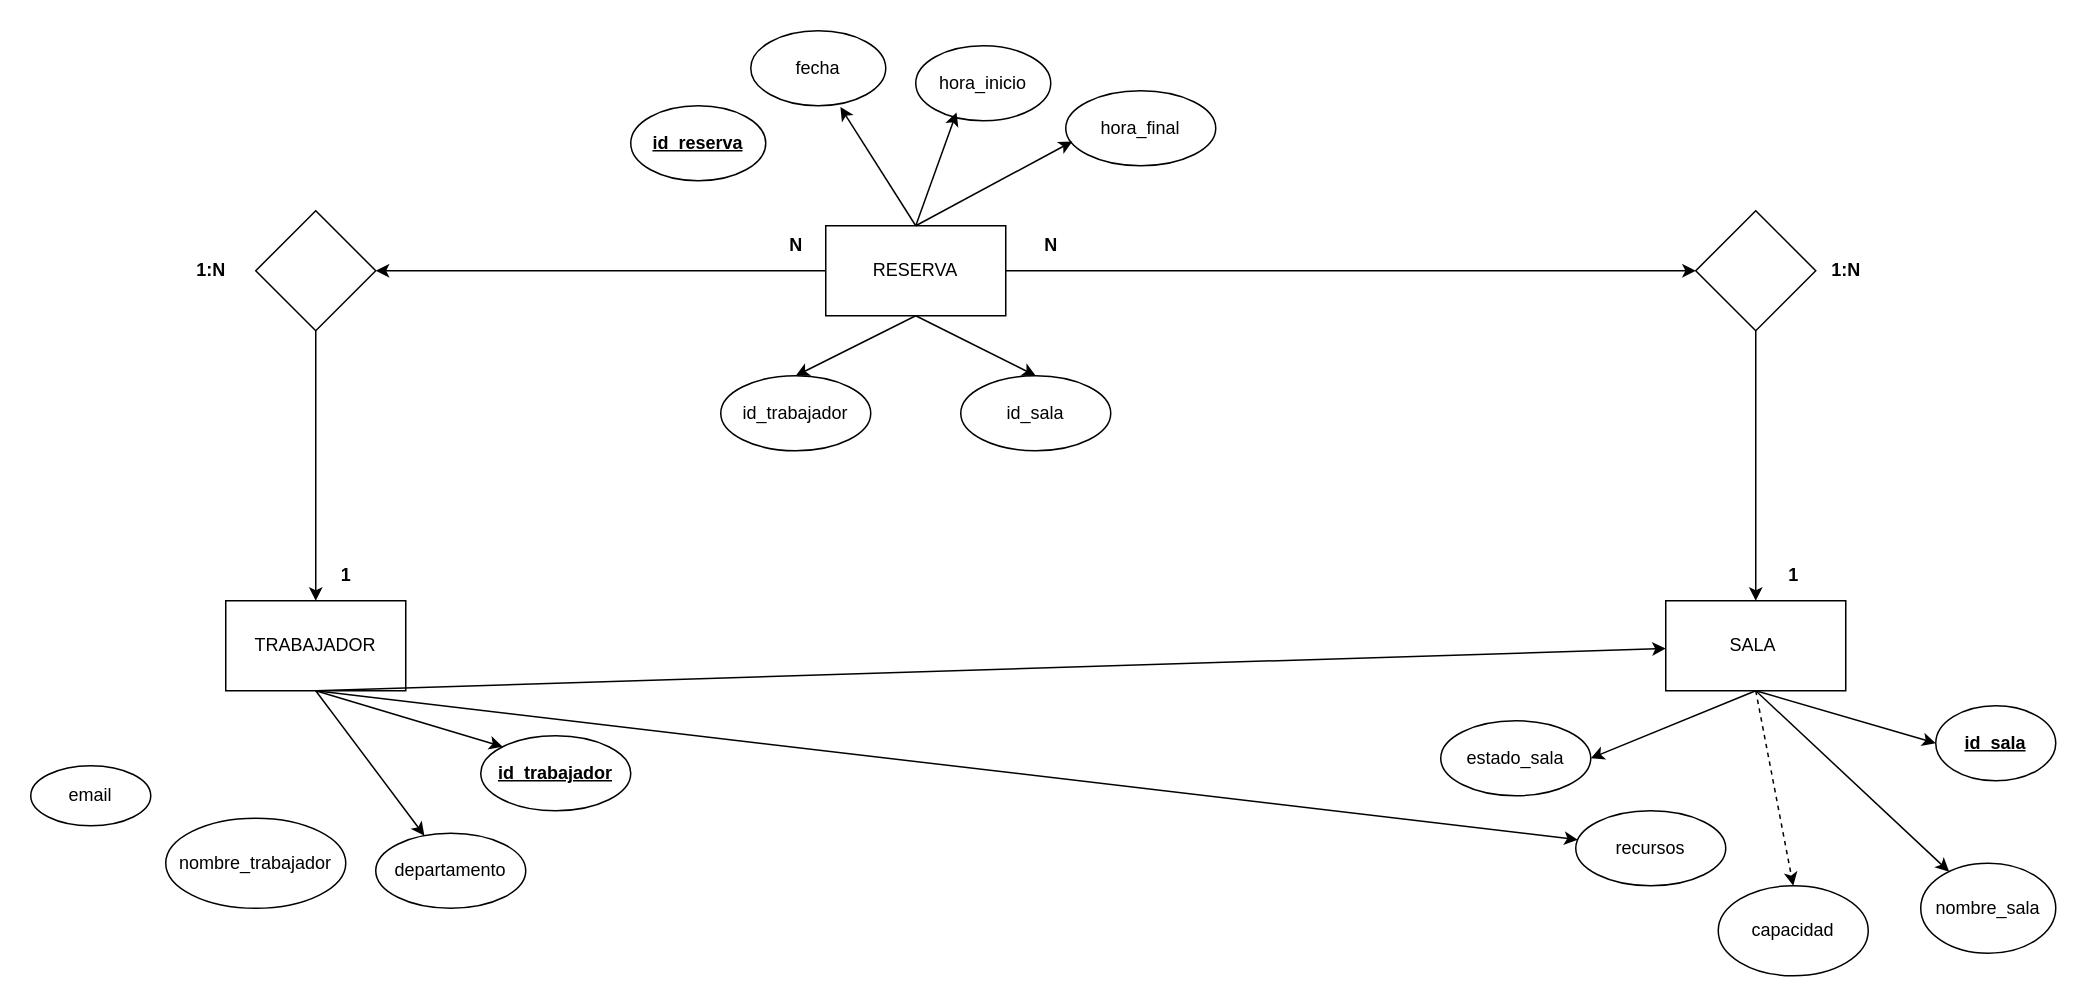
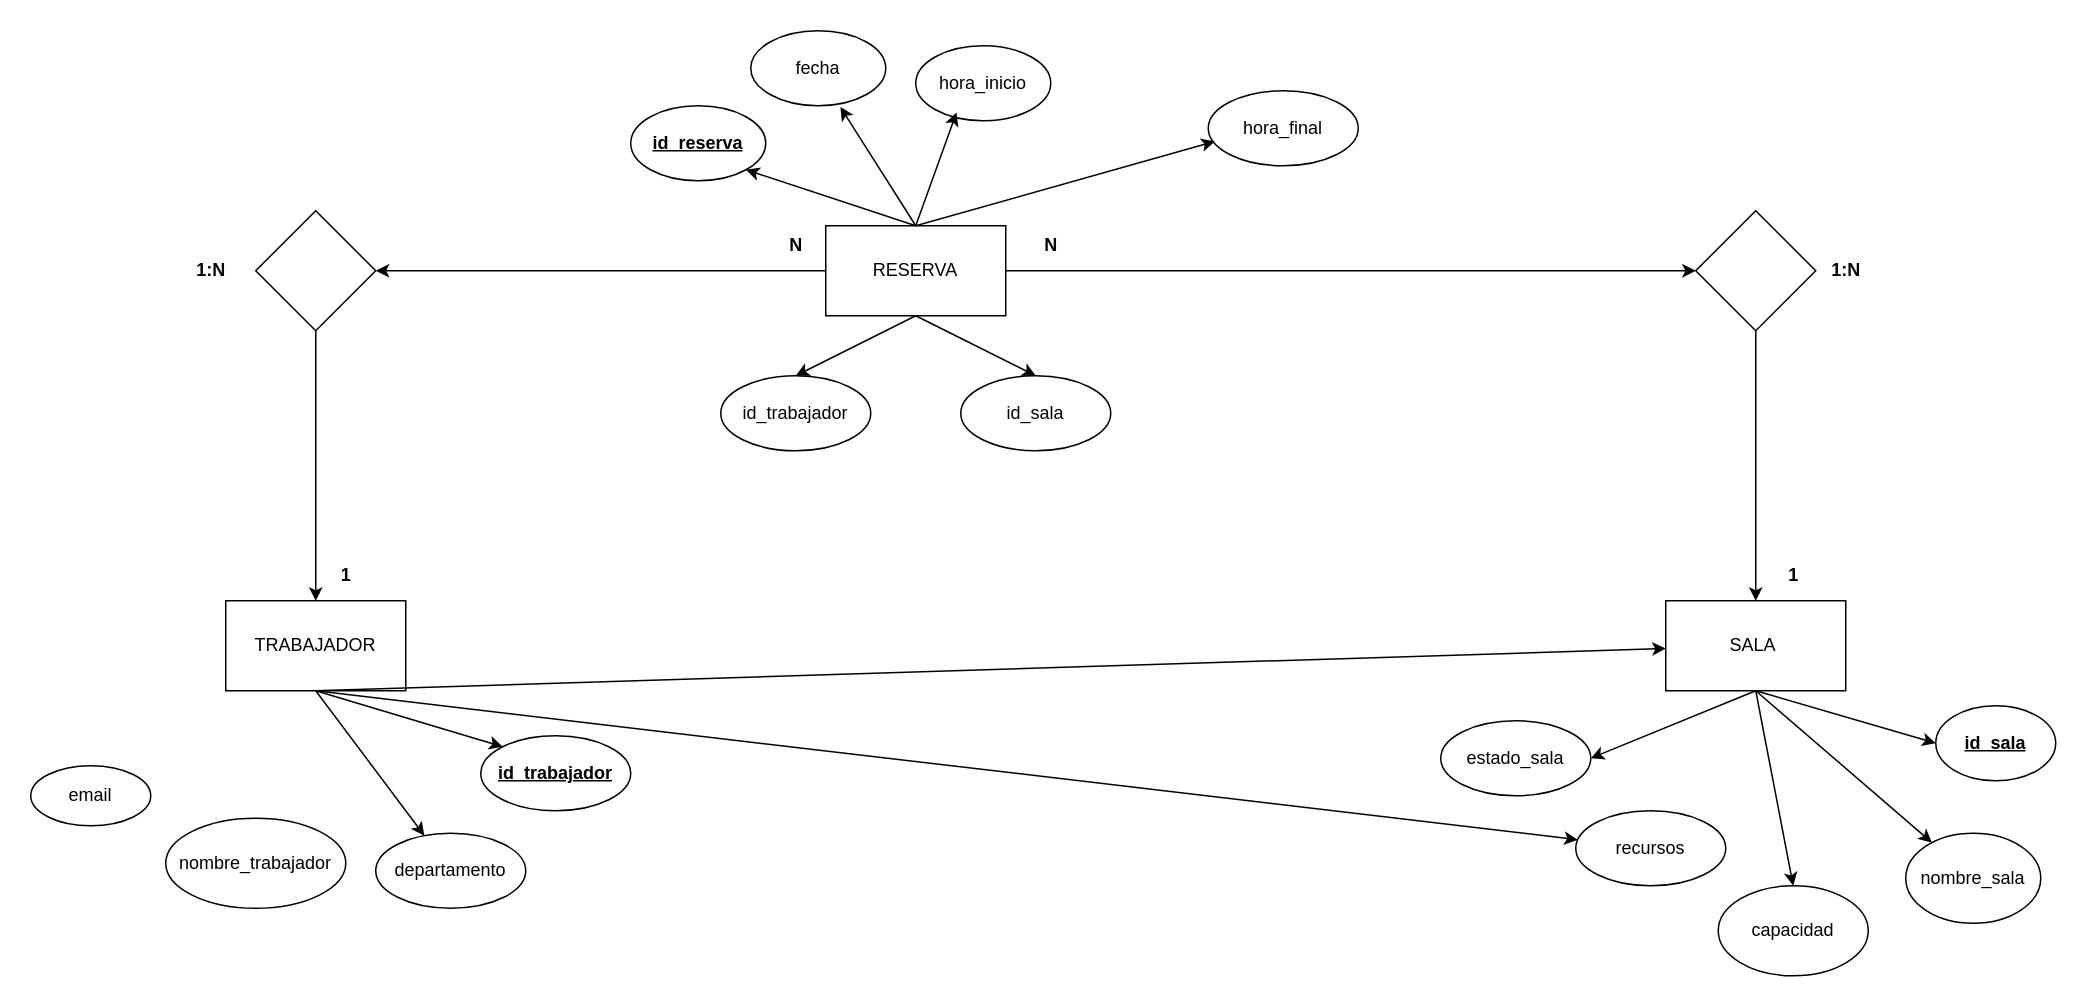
- <mxCell id="6" value="hora_final" style="ellipse;whiteSpace=wrap;html=1;" vertex="1" parent="1"><mxGeometry x="710" y="60" width="100" height="50" as="geometry" /></mxCell>
+ <mxCell id="6" value="hora_final" style="ellipse;whiteSpace=wrap;html=1;" vertex="1" parent="1"><mxGeometry x="805" y="60" width="100" height="50" as="geometry" /></mxCell>
+ <mxCell id="7" value="" style="endArrow=classic;html=1;rounded=0;exitX=0.5;exitY=0;exitDx=0;exitDy=0;entryX=1;entryY=1;entryDx=0;entryDy=0;" edge="1" parent="1" source="2" target="3"><mxGeometry width="50" height="50" relative="1" as="geometry"><mxPoint x="600" y="40" as="sourcePoint" /><mxPoint x="650" y="-10" as="targetPoint" /></mxGeometry></mxCell>
- <mxCell id="22" value="" style="endArrow=classic;html=1;rounded=0;exitX=0.5;exitY=1;exitDx=0;exitDy=0;entryX=0.5;entryY=0;entryDx=0;entryDy=0;dashed=1;" edge="1" parent="1" source="11" target="13"><mxGeometry width="50" height="50" relative="1" as="geometry"><mxPoint x="630" y="510" as="sourcePoint" /><mxPoint x="680" y="460" as="targetPoint" /></mxGeometry></mxCell>
+ <mxCell id="22" value="" style="endArrow=classic;html=1;rounded=0;exitX=0.5;exitY=1;exitDx=0;exitDy=0;entryX=0.5;entryY=0;entryDx=0;entryDy=0;" edge="1" parent="1" source="11" target="13"><mxGeometry width="50" height="50" relative="1" as="geometry"><mxPoint x="630" y="510" as="sourcePoint" /><mxPoint x="680" y="460" as="targetPoint" /></mxGeometry></mxCell>
- <mxCell id="16" value="nombre_sala" style="ellipse;whiteSpace=wrap;html=1;" vertex="1" parent="1"><mxGeometry x="1280" y="575" width="90" height="60" as="geometry" /></mxCell>
+ <mxCell id="16" value="nombre_sala" style="ellipse;whiteSpace=wrap;html=1;" vertex="1" parent="1"><mxGeometry x="1270" y="555" width="90" height="60" as="geometry" /></mxCell>
